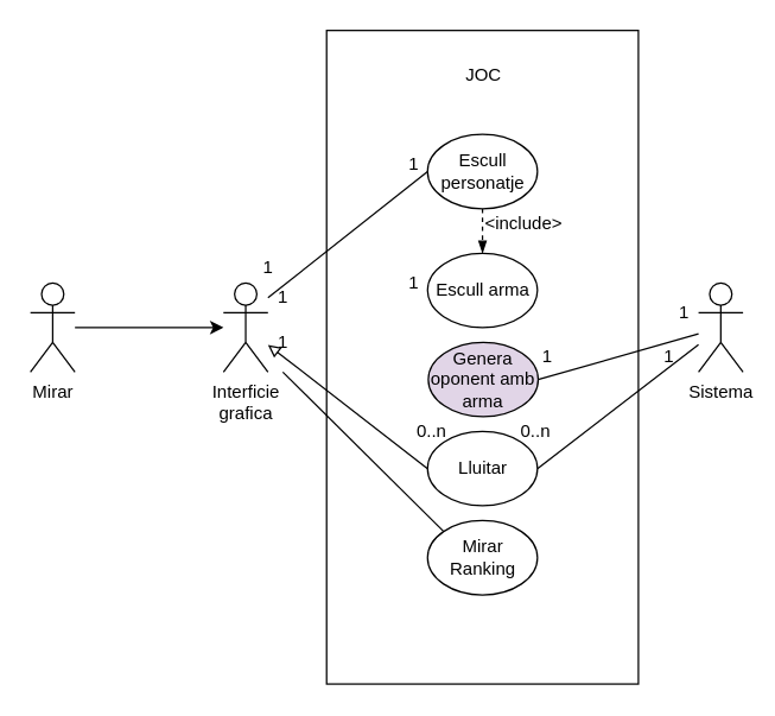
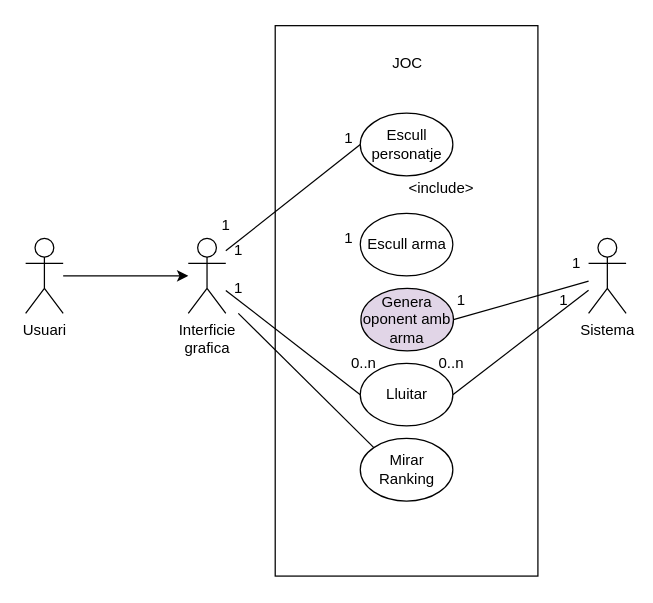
- <mxCell id="7" style="edgeStyle=none;rounded=0;orthogonalLoop=1;jettySize=auto;html=1;exitX=0.5;exitY=1;exitDx=0;exitDy=0;entryX=0.5;entryY=0;entryDx=0;entryDy=0;endArrow=blockThin;endFill=1;dashed=1;" parent="1" source="8" target="11" edge="1"><mxGeometry relative="1" as="geometry" /></mxCell>
- <mxCell id="12" style="edgeStyle=none;rounded=0;orthogonalLoop=1;jettySize=auto;html=1;exitX=0;exitY=0.5;exitDx=0;exitDy=0;endArrow=block;endFill=0;" parent="1" source="14" target="3" edge="1"><mxGeometry relative="1" as="geometry" /></mxCell>
+ <mxCell id="12" style="edgeStyle=none;rounded=0;orthogonalLoop=1;jettySize=auto;html=1;exitX=0;exitY=0.5;exitDx=0;exitDy=0;endArrow=none;endFill=0;" parent="1" source="14" target="3" edge="1"><mxGeometry relative="1" as="geometry" /></mxCell>
- <mxCell id="5" value="Mirar" style="shape=umlActor;verticalLabelPosition=bottom;verticalAlign=top;html=1;" parent="1" vertex="1"><mxGeometry x="20" y="190" width="30" height="60" as="geometry" /></mxCell>
+ <mxCell id="5" value="Usuari" style="shape=umlActor;verticalLabelPosition=bottom;verticalAlign=top;html=1;" parent="1" vertex="1"><mxGeometry x="20" y="190" width="30" height="60" as="geometry" /></mxCell>
